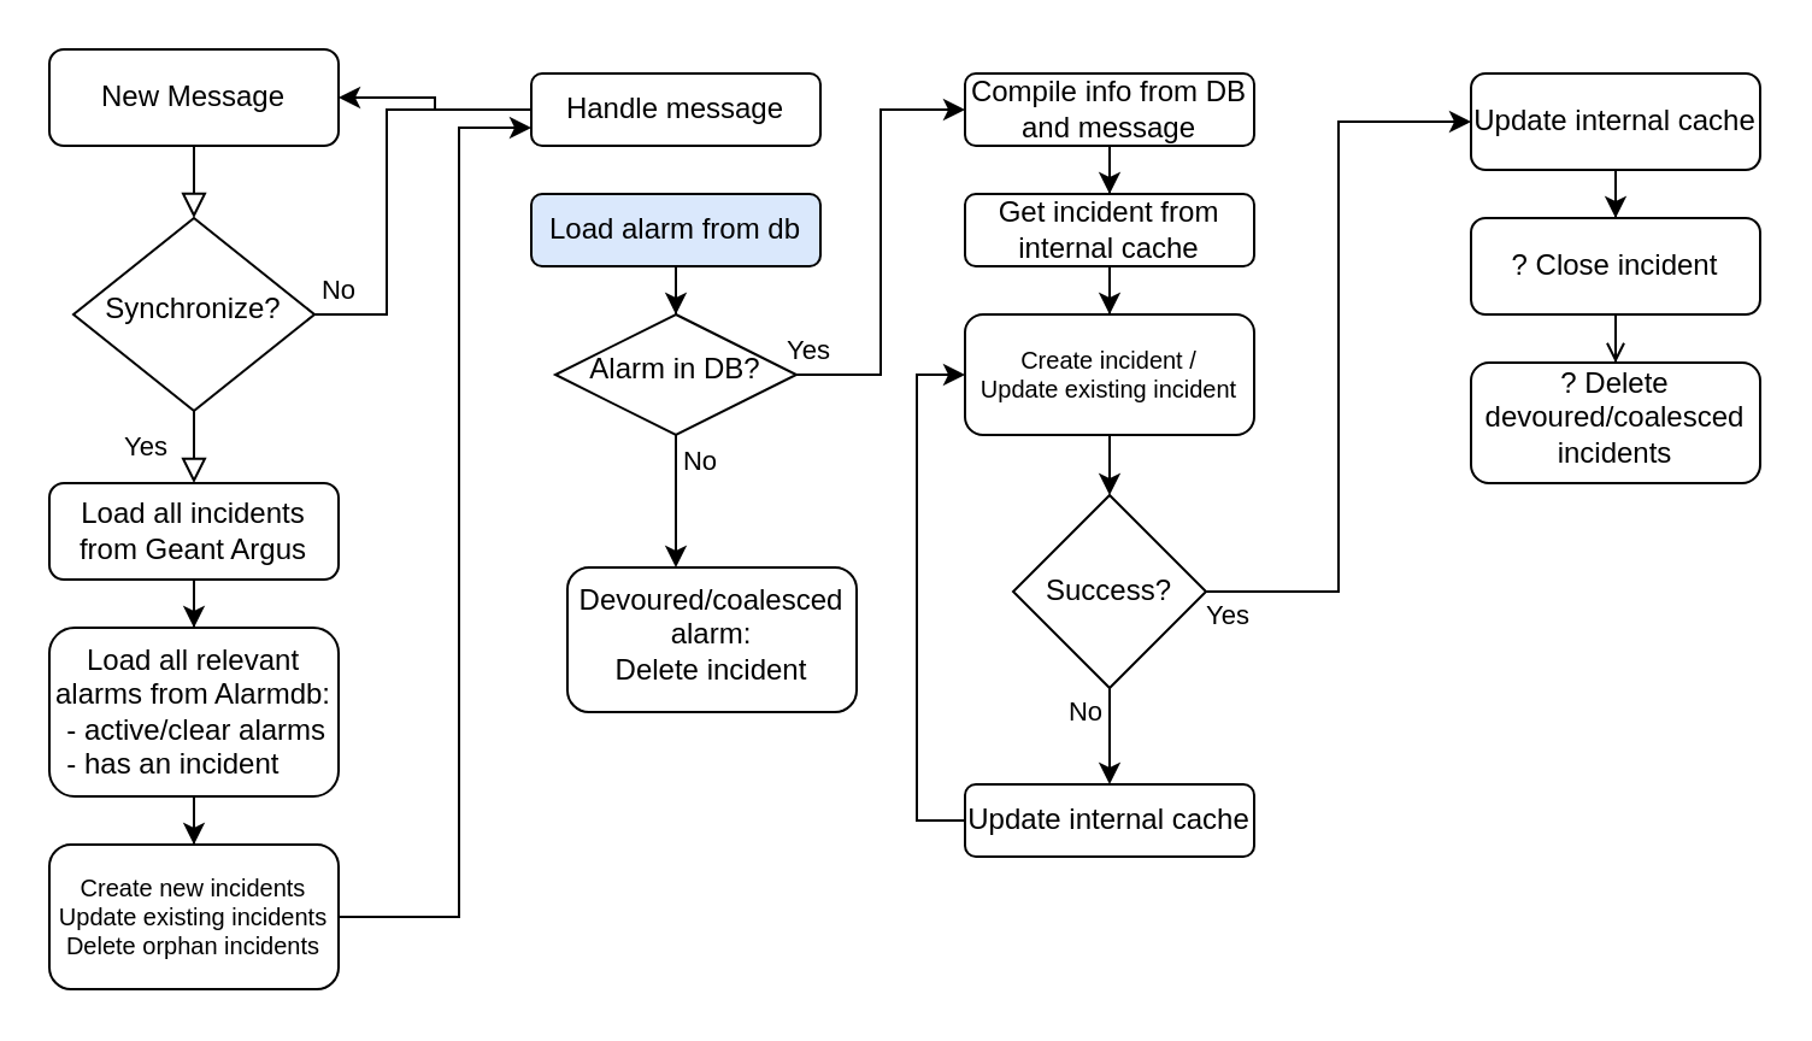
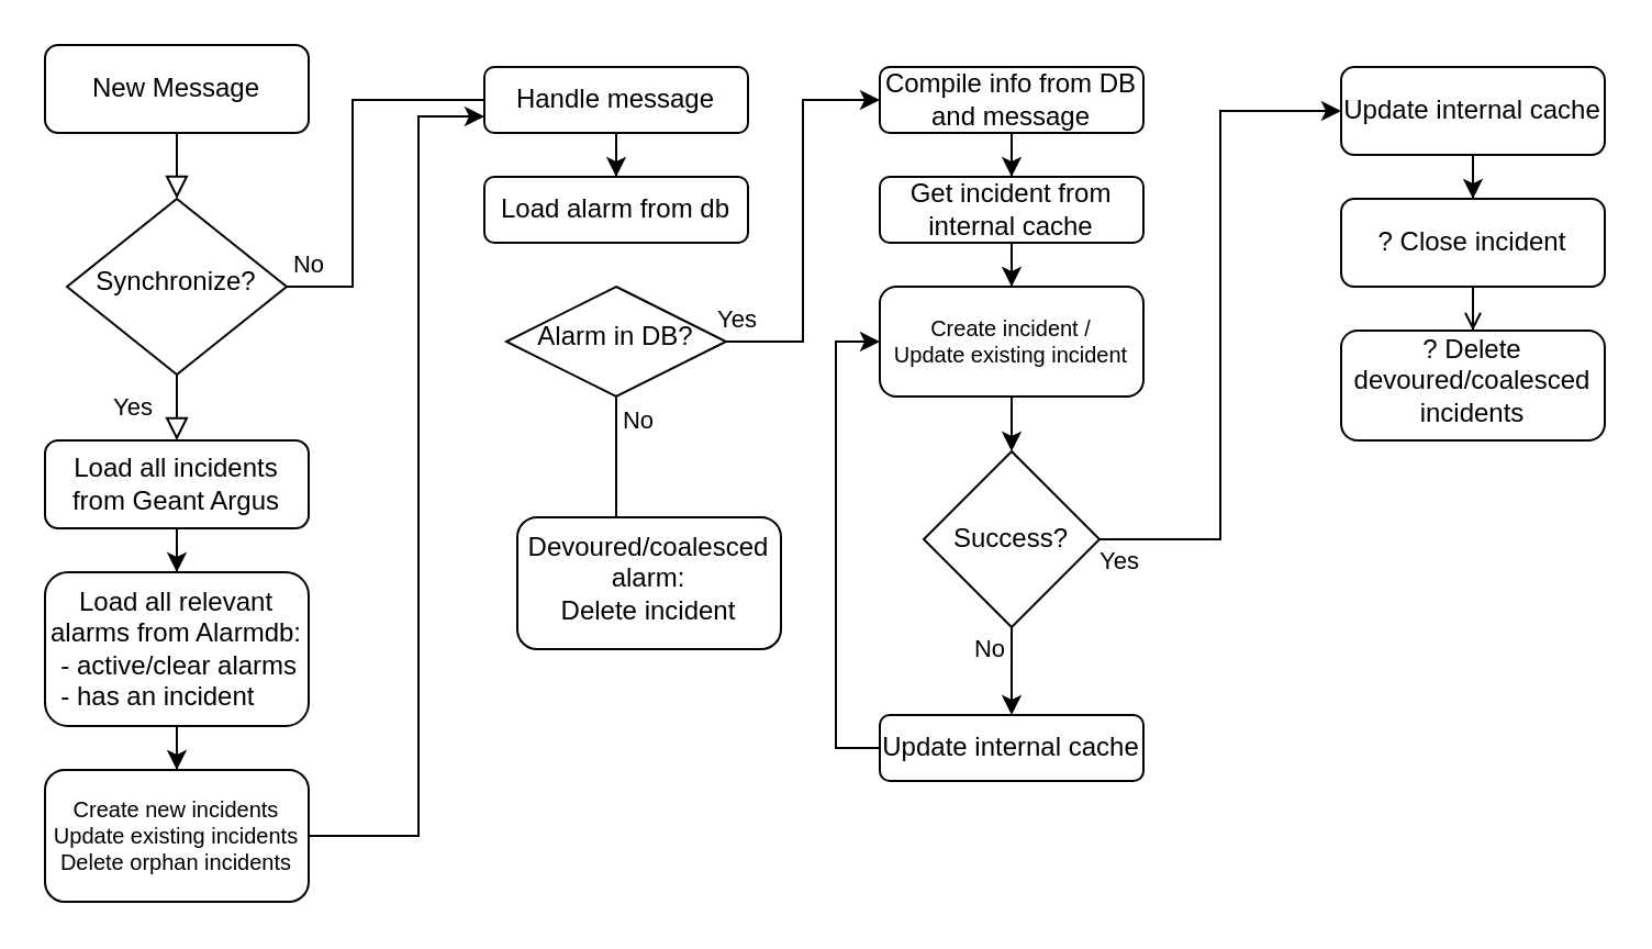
- <mxCell id="13" value="" style="edgeStyle=orthogonalEdgeStyle;rounded=0;orthogonalLoop=1;jettySize=auto;html=1;" parent="1" source="14" target="3" edge="1"><mxGeometry relative="1" as="geometry" /></mxCell>
+ <mxCell id="13" value="" style="edgeStyle=orthogonalEdgeStyle;rounded=0;orthogonalLoop=1;jettySize=auto;html=1;" parent="1" source="14" target="16" edge="1"><mxGeometry relative="1" as="geometry" /></mxCell>
- <mxCell id="16" value="Load alarm from db" style="whiteSpace=wrap;html=1;fontSize=12;rounded=1;fillColor=#dae8fc;" parent="1" vertex="1"><mxGeometry x="220" y="80" width="120" height="30" as="geometry" /></mxCell>
+ <mxCell id="16" value="Load alarm from db" style="whiteSpace=wrap;html=1;fontSize=12;rounded=1;" parent="1" vertex="1"><mxGeometry x="220" y="80" width="120" height="30" as="geometry" /></mxCell>
- <mxCell id="15" value="" style="edgeStyle=orthogonalEdgeStyle;rounded=0;orthogonalLoop=1;jettySize=auto;html=1;" parent="1" source="16" target="21" edge="1"><mxGeometry relative="1" as="geometry" /></mxCell>
- <mxCell id="20" value="No" style="edgeStyle=orthogonalEdgeStyle;rounded=0;orthogonalLoop=1;jettySize=auto;html=1;exitX=0.5;exitY=1;exitDx=0;exitDy=0;" parent="1" source="21" target="22" edge="1"><mxGeometry x="-0.6" y="10" relative="1" as="geometry"><Array as="points"><mxPoint x="280" y="260" /><mxPoint x="280" y="260" /></Array><mxPoint as="offset" /></mxGeometry></mxCell>
+ <mxCell id="20" value="No" style="edgeStyle=orthogonalEdgeStyle;rounded=0;orthogonalLoop=1;jettySize=auto;html=1;exitX=0.5;exitY=1;exitDx=0;exitDy=0;endArrow=none;" parent="1" source="21" target="22" edge="1"><mxGeometry x="-0.6" y="10" relative="1" as="geometry"><Array as="points"><mxPoint x="280" y="260" /><mxPoint x="280" y="260" /></Array><mxPoint as="offset" /></mxGeometry></mxCell>
